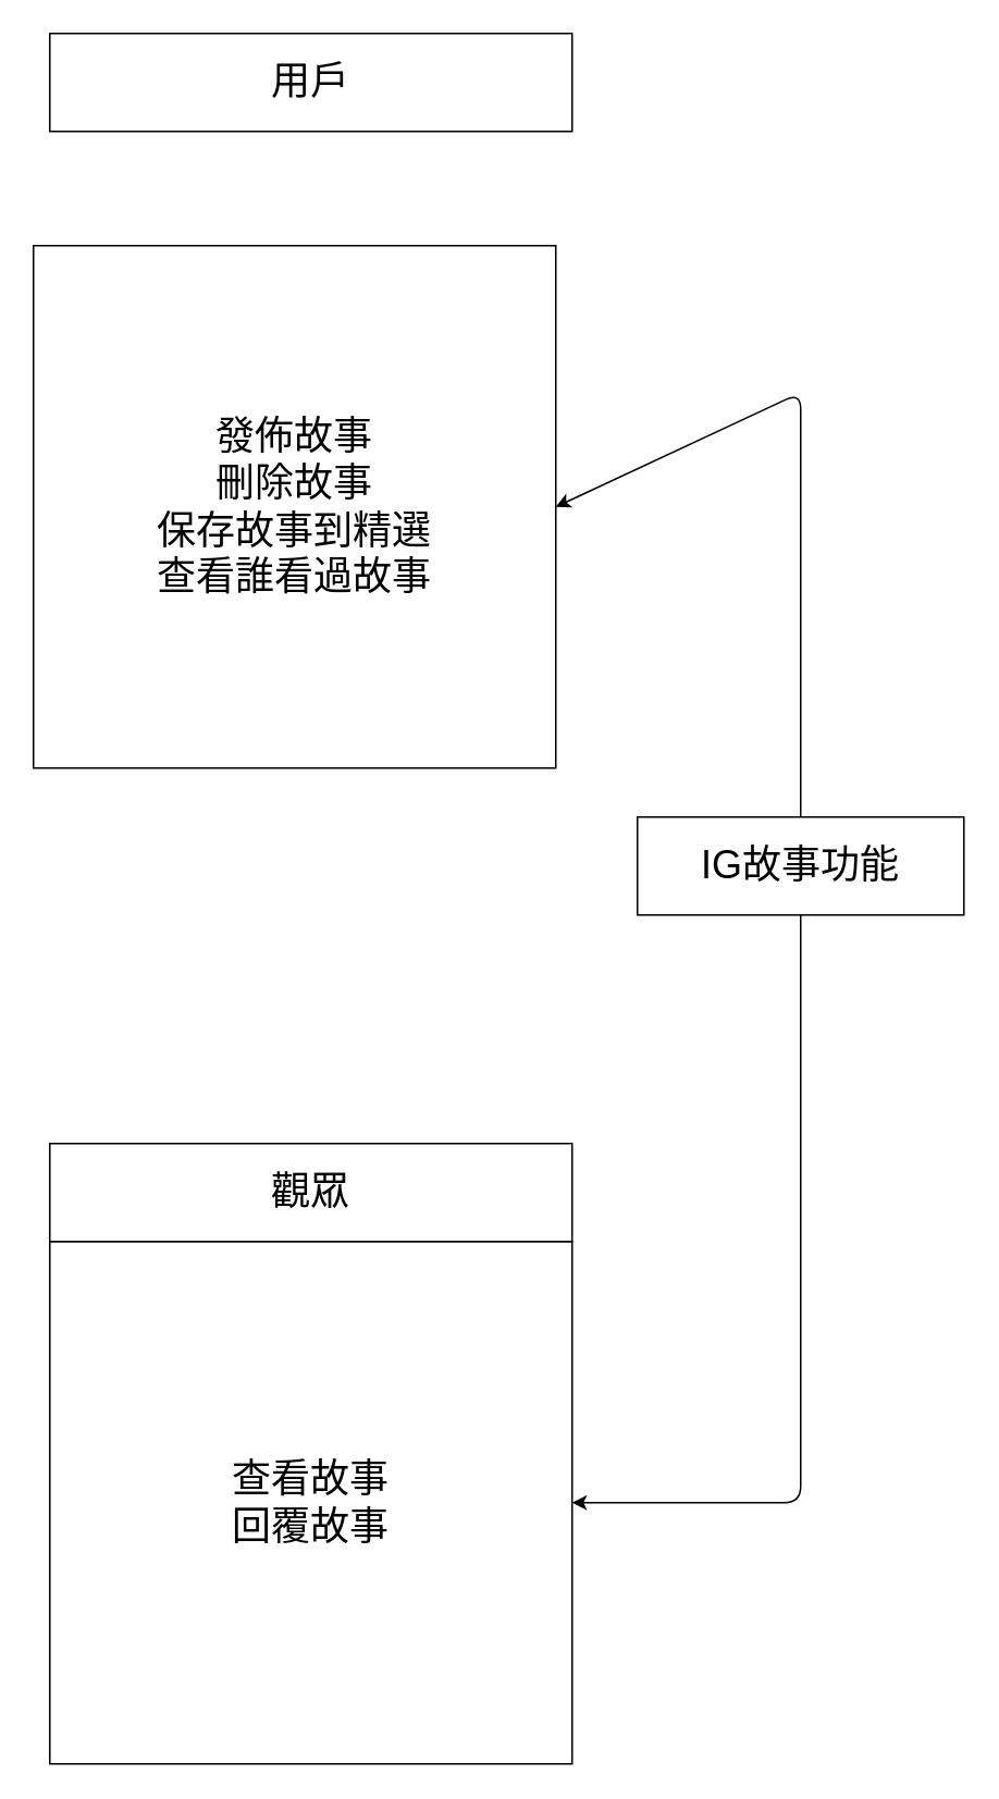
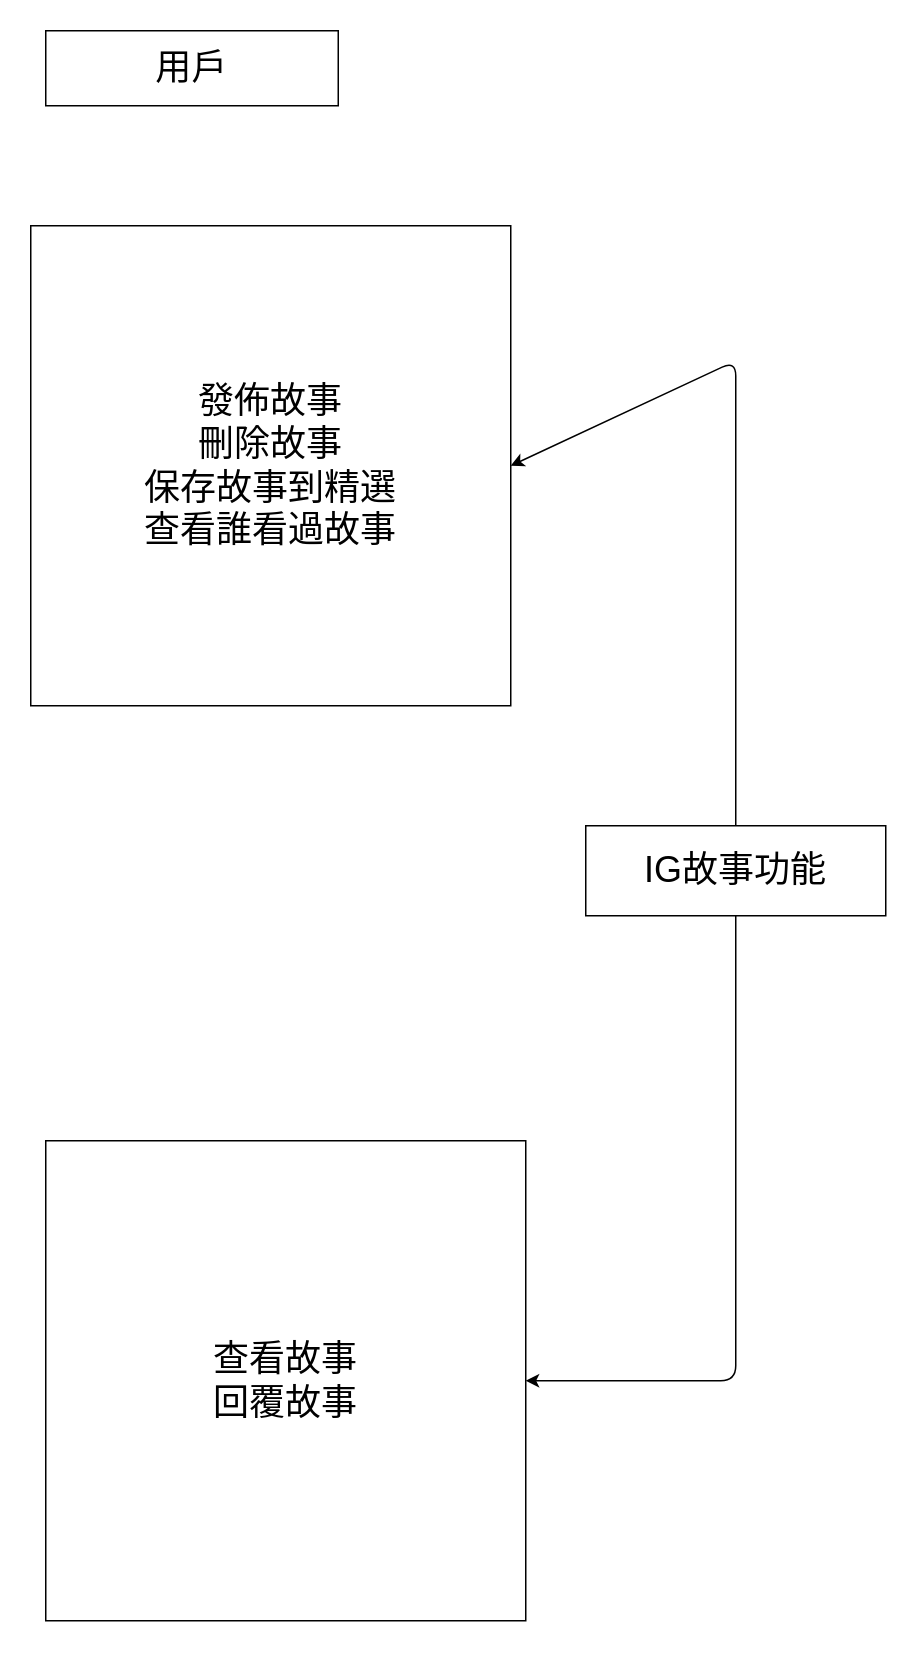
- <mxCell id="5" value="用戶" style="rounded=0;whiteSpace=wrap;html=1;fontSize=24;fillColor=none;fontColor=#000000;strokeColor=#000000;" parent="1" vertex="1"><mxGeometry x="30" y="20" width="320" height="60" as="geometry" /></mxCell>
+ <mxCell id="5" value="用戶" style="rounded=0;whiteSpace=wrap;html=1;fontSize=24;fillColor=none;fontColor=#000000;strokeColor=#000000;" parent="1" vertex="1"><mxGeometry x="30" y="20" width="195" height="50" as="geometry" /></mxCell>
- <mxCell id="8" value="IG故事功能" style="rounded=0;whiteSpace=wrap;html=1;fontSize=24;fillColor=none;fontColor=#000000;strokeColor=#000000;" parent="1" vertex="1"><mxGeometry x="390" y="500" width="200" height="60" as="geometry" /></mxCell>
+ <mxCell id="8" value="IG故事功能" style="rounded=0;whiteSpace=wrap;html=1;fontSize=24;fillColor=none;fontColor=#000000;strokeColor=#000000;" parent="1" vertex="1"><mxGeometry x="390" y="550" width="200" height="60" as="geometry" /></mxCell>
- <mxCell id="2" value="觀眾" style="rounded=0;whiteSpace=wrap;html=1;fontSize=24;fillColor=none;fontColor=#000000;strokeColor=#000000;" parent="1" vertex="1"><mxGeometry x="30" y="700" width="320" height="60" as="geometry" /></mxCell>
